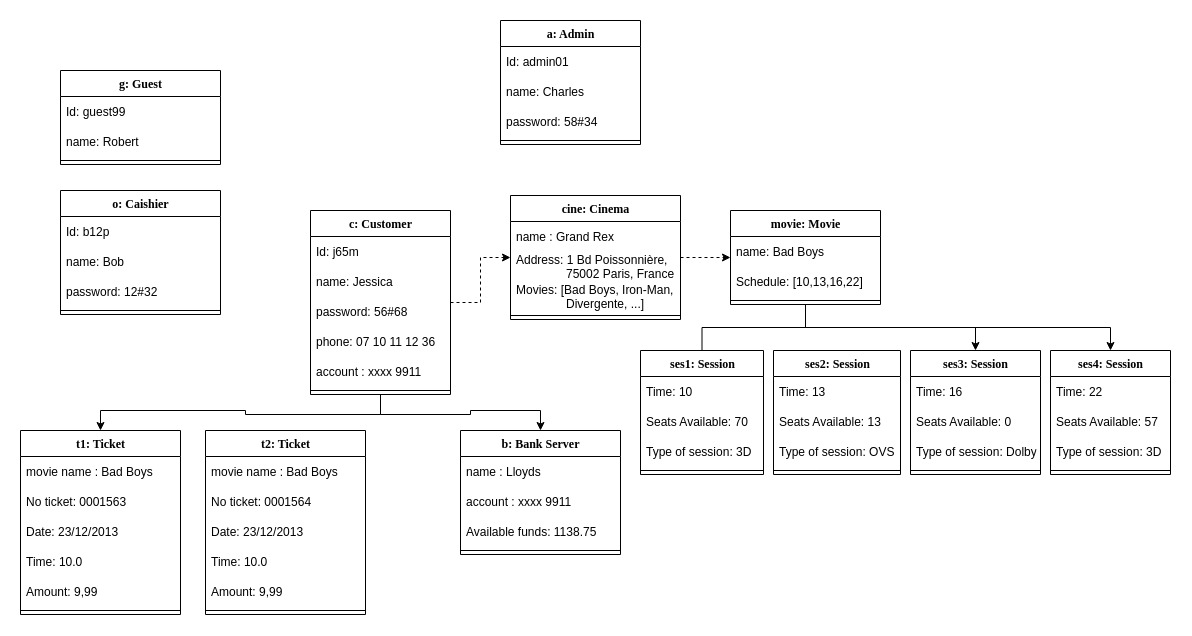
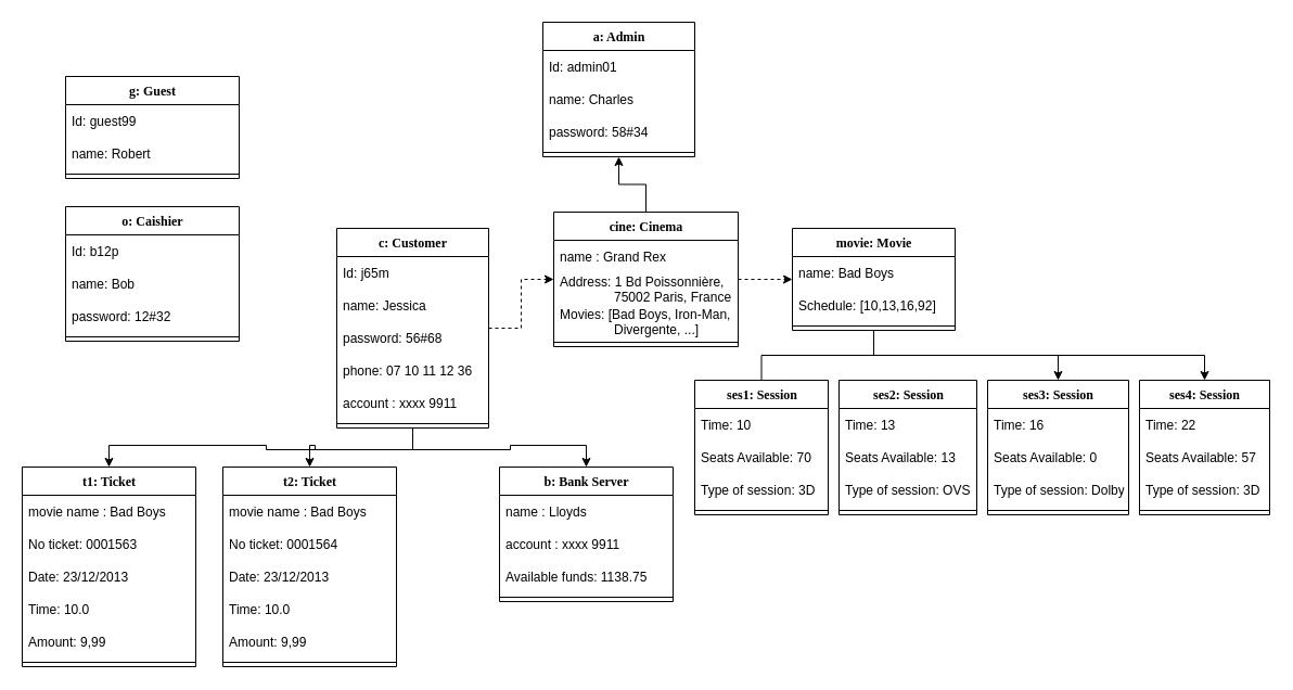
+ <mxCell id="33" style="edgeStyle=orthogonalEdgeStyle;rounded=0;orthogonalLoop=1;jettySize=auto;html=1;exitX=0.5;exitY=0;exitDx=0;exitDy=0;entryX=0.5;entryY=1;entryDx=0;entryDy=0;" parent="1" source="34" target="43" edge="1"><mxGeometry relative="1" as="geometry" /></mxCell>
- <mxCell id="53" value="Schedule: [10,13,16,22]" style="text;strokeColor=none;fillColor=none;align=left;verticalAlign=middle;spacingLeft=4;spacingRight=4;overflow=hidden;points=[[0,0.5],[1,0.5]];portConstraint=eastwest;rotatable=0;" vertex="1" parent="51"><mxGeometry y="56" width="150" height="30" as="geometry" /></mxCell>
+ <mxCell id="53" value="Schedule: [10,13,16,92]" style="text;strokeColor=none;fillColor=none;align=left;verticalAlign=middle;spacingLeft=4;spacingRight=4;overflow=hidden;points=[[0,0.5],[1,0.5]];portConstraint=eastwest;rotatable=0;" vertex="1" parent="51"><mxGeometry y="56" width="150" height="30" as="geometry" /></mxCell>
+ <mxCell id="3" style="edgeStyle=orthogonalEdgeStyle;rounded=0;orthogonalLoop=1;jettySize=auto;html=1;exitX=0.5;exitY=1;exitDx=0;exitDy=0;entryX=0.5;entryY=0;entryDx=0;entryDy=0;" parent="1" source="6" target="20" edge="1"><mxGeometry relative="1" as="geometry" /></mxCell>
